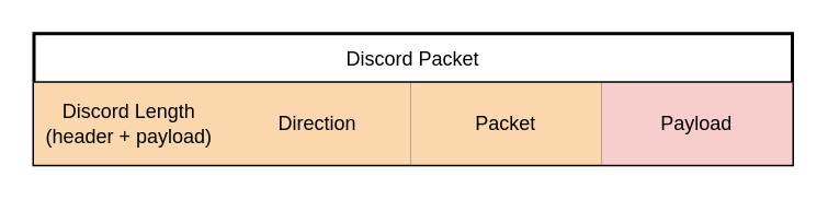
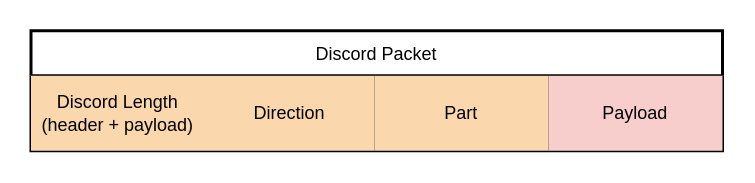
- <mxCell id="6" value="Packet" style="shape=partialRectangle;html=1;whiteSpace=wrap;connectable=0;overflow=hidden;top=0;left=0;bottom=0;right=0;pointerEvents=1;strokeWidth=2;perimeterSpacing=0;shadow=0;fillStyle=auto;fillColor=#fad7ac;strokeColor=#b46504;" vertex="1" parent="3"><mxGeometry x="229" width="116" height="50" as="geometry"><mxRectangle width="116" height="50" as="alternateBounds" /></mxGeometry></mxCell>
+ <mxCell id="6" value="Part" style="shape=partialRectangle;html=1;whiteSpace=wrap;connectable=0;overflow=hidden;top=0;left=0;bottom=0;right=0;pointerEvents=1;strokeWidth=2;perimeterSpacing=0;shadow=0;fillStyle=auto;fillColor=#fad7ac;strokeColor=#b46504;" vertex="1" parent="3"><mxGeometry x="229" width="116" height="50" as="geometry"><mxRectangle width="116" height="50" as="alternateBounds" /></mxGeometry></mxCell>
